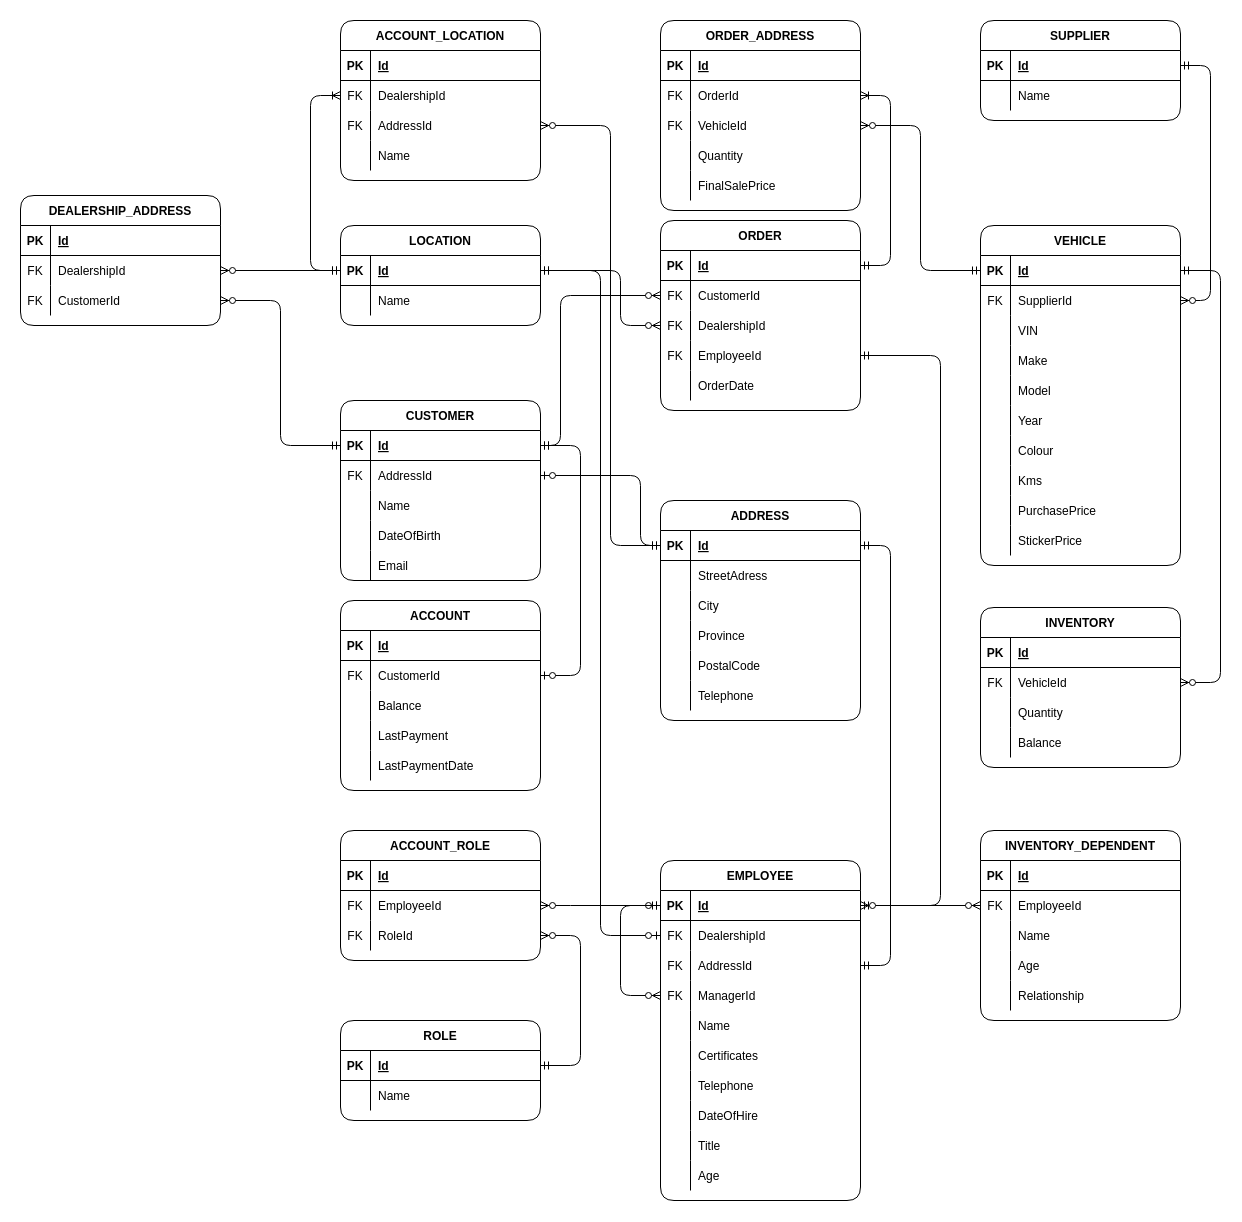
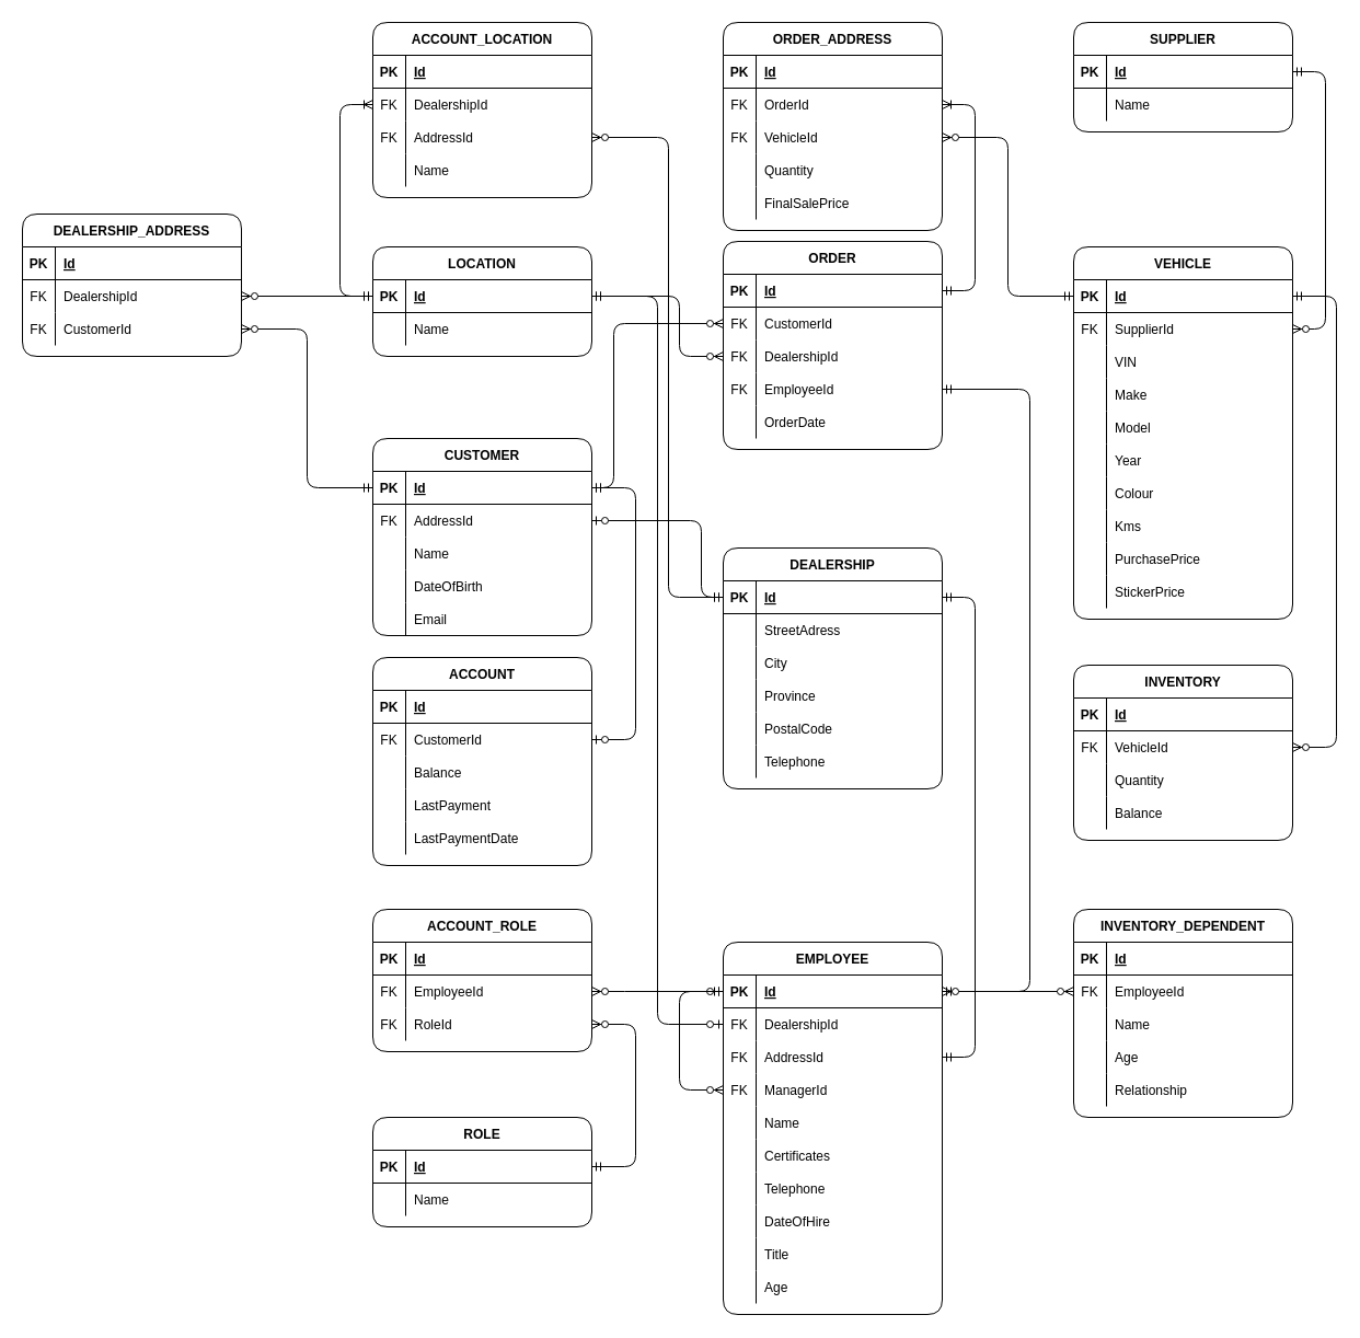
- <mxCell id="179" value="ADDRESS" style="shape=table;startSize=30;container=1;collapsible=1;childLayout=tableLayout;fixedRows=1;rowLines=0;fontStyle=1;align=center;resizeLast=1;rounded=1;" vertex="1" parent="1"><mxGeometry x="660" y="500" width="200" height="220" as="geometry" /></mxCell>
+ <mxCell id="179" value="DEALERSHIP" style="shape=table;startSize=30;container=1;collapsible=1;childLayout=tableLayout;fixedRows=1;rowLines=0;fontStyle=1;align=center;resizeLast=1;rounded=1;" vertex="1" parent="1"><mxGeometry x="660" y="500" width="200" height="220" as="geometry" /></mxCell>
